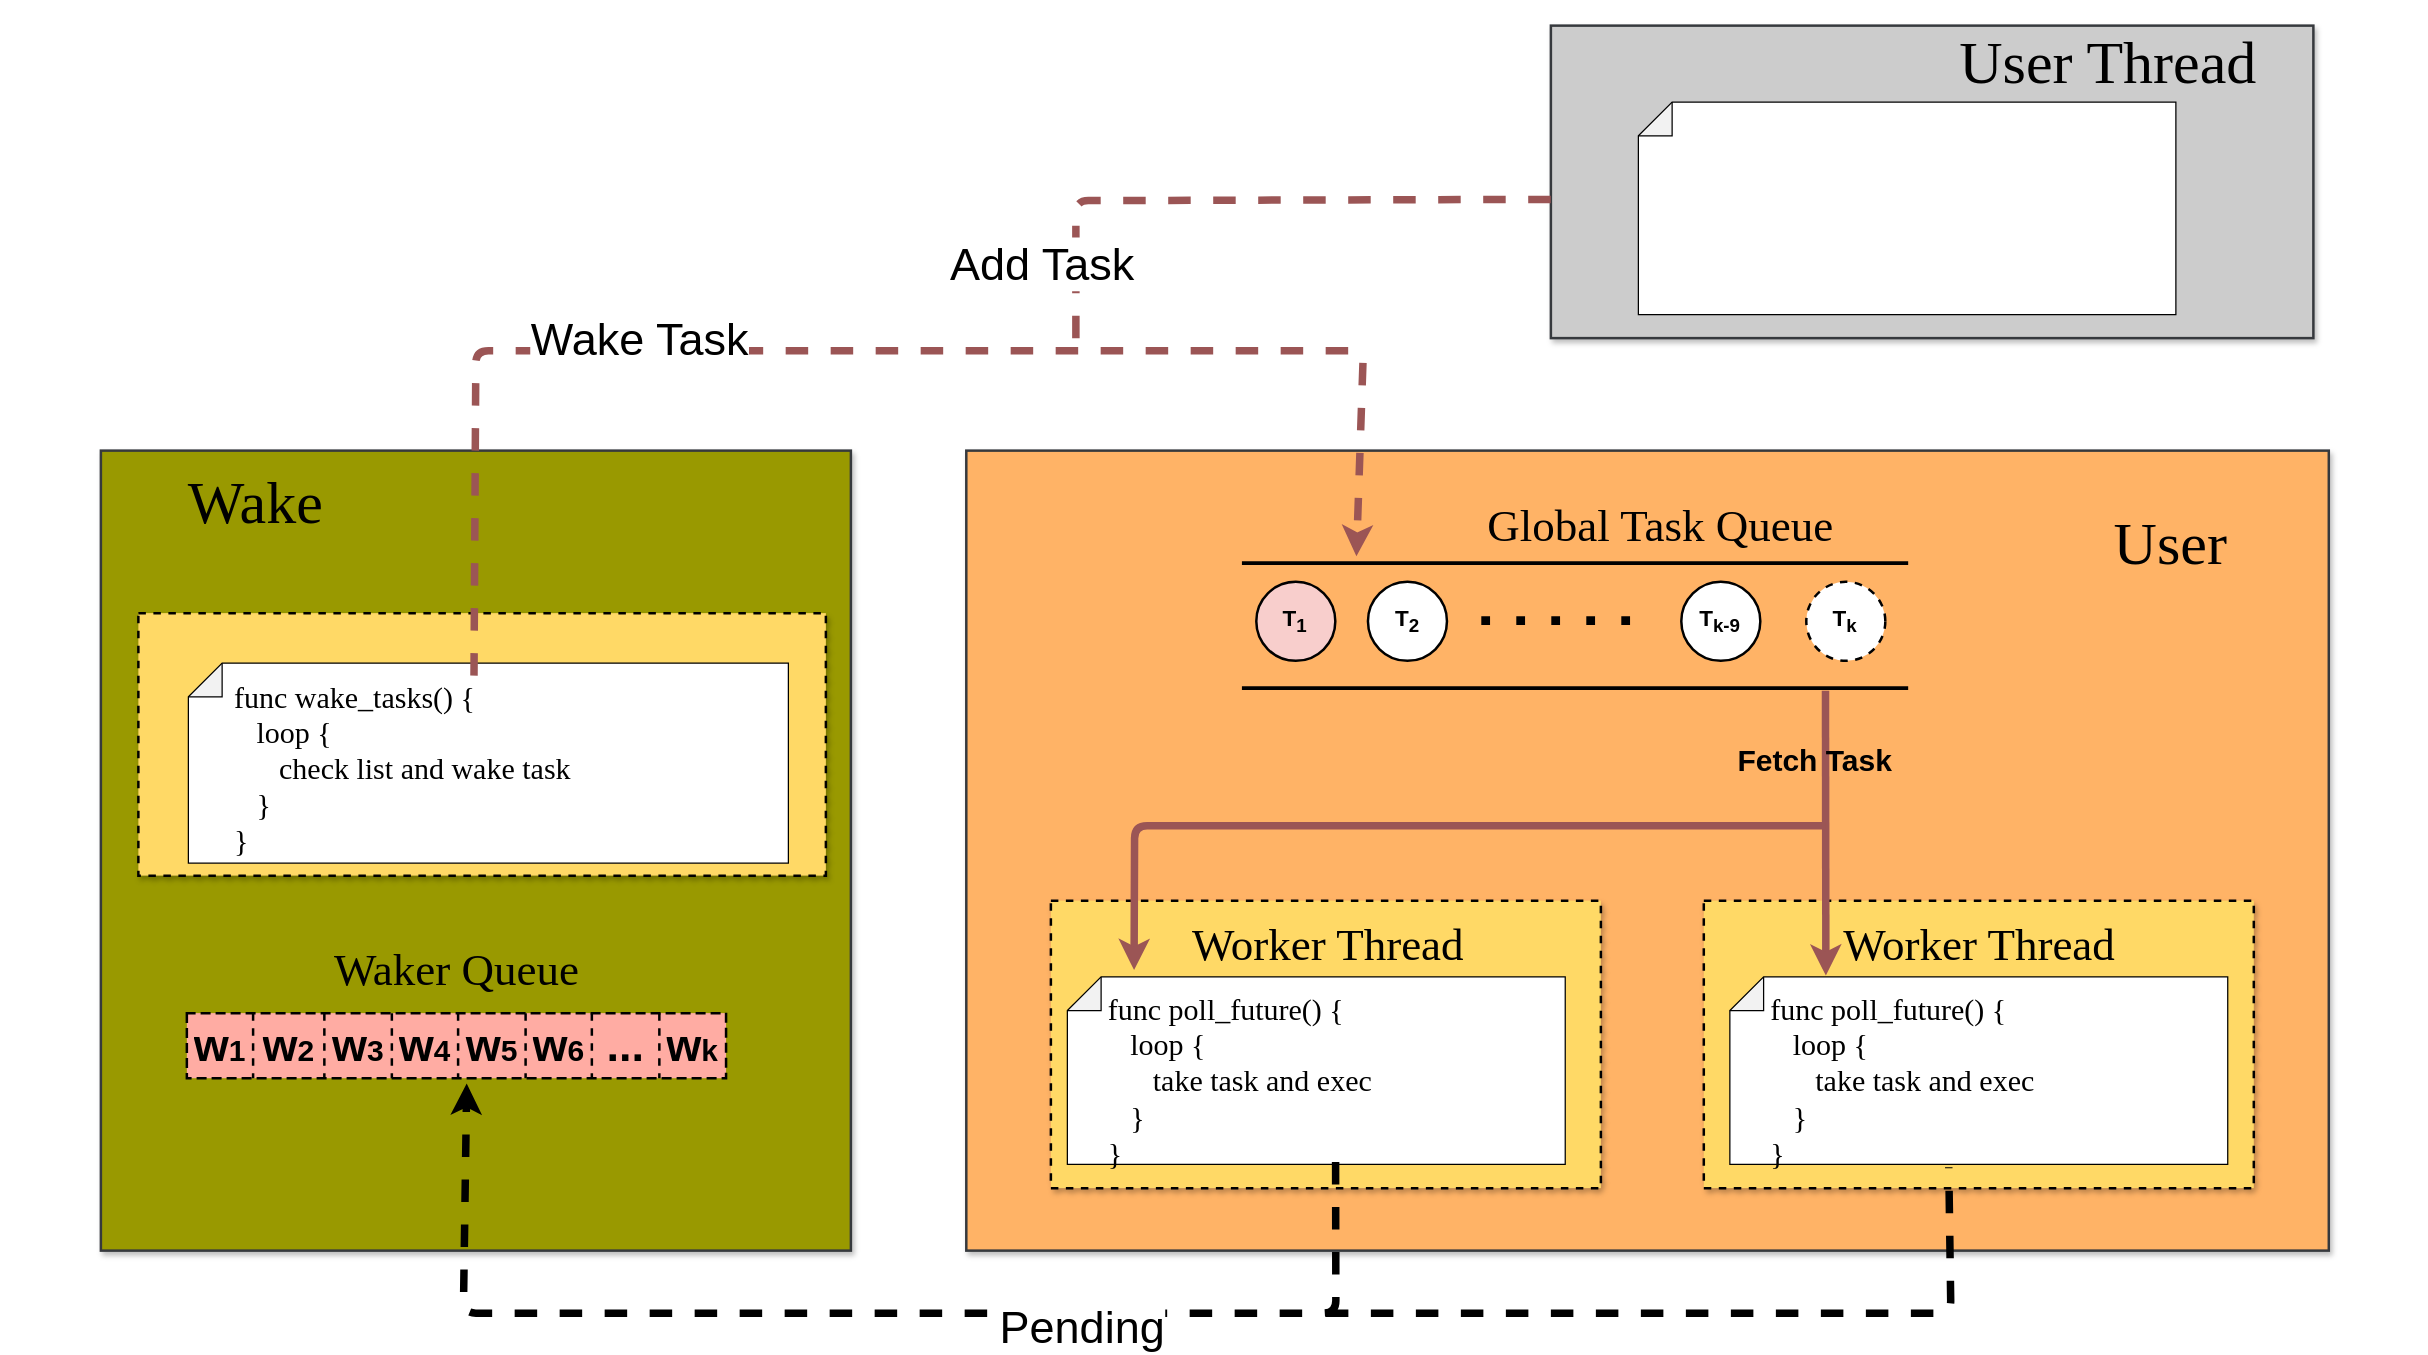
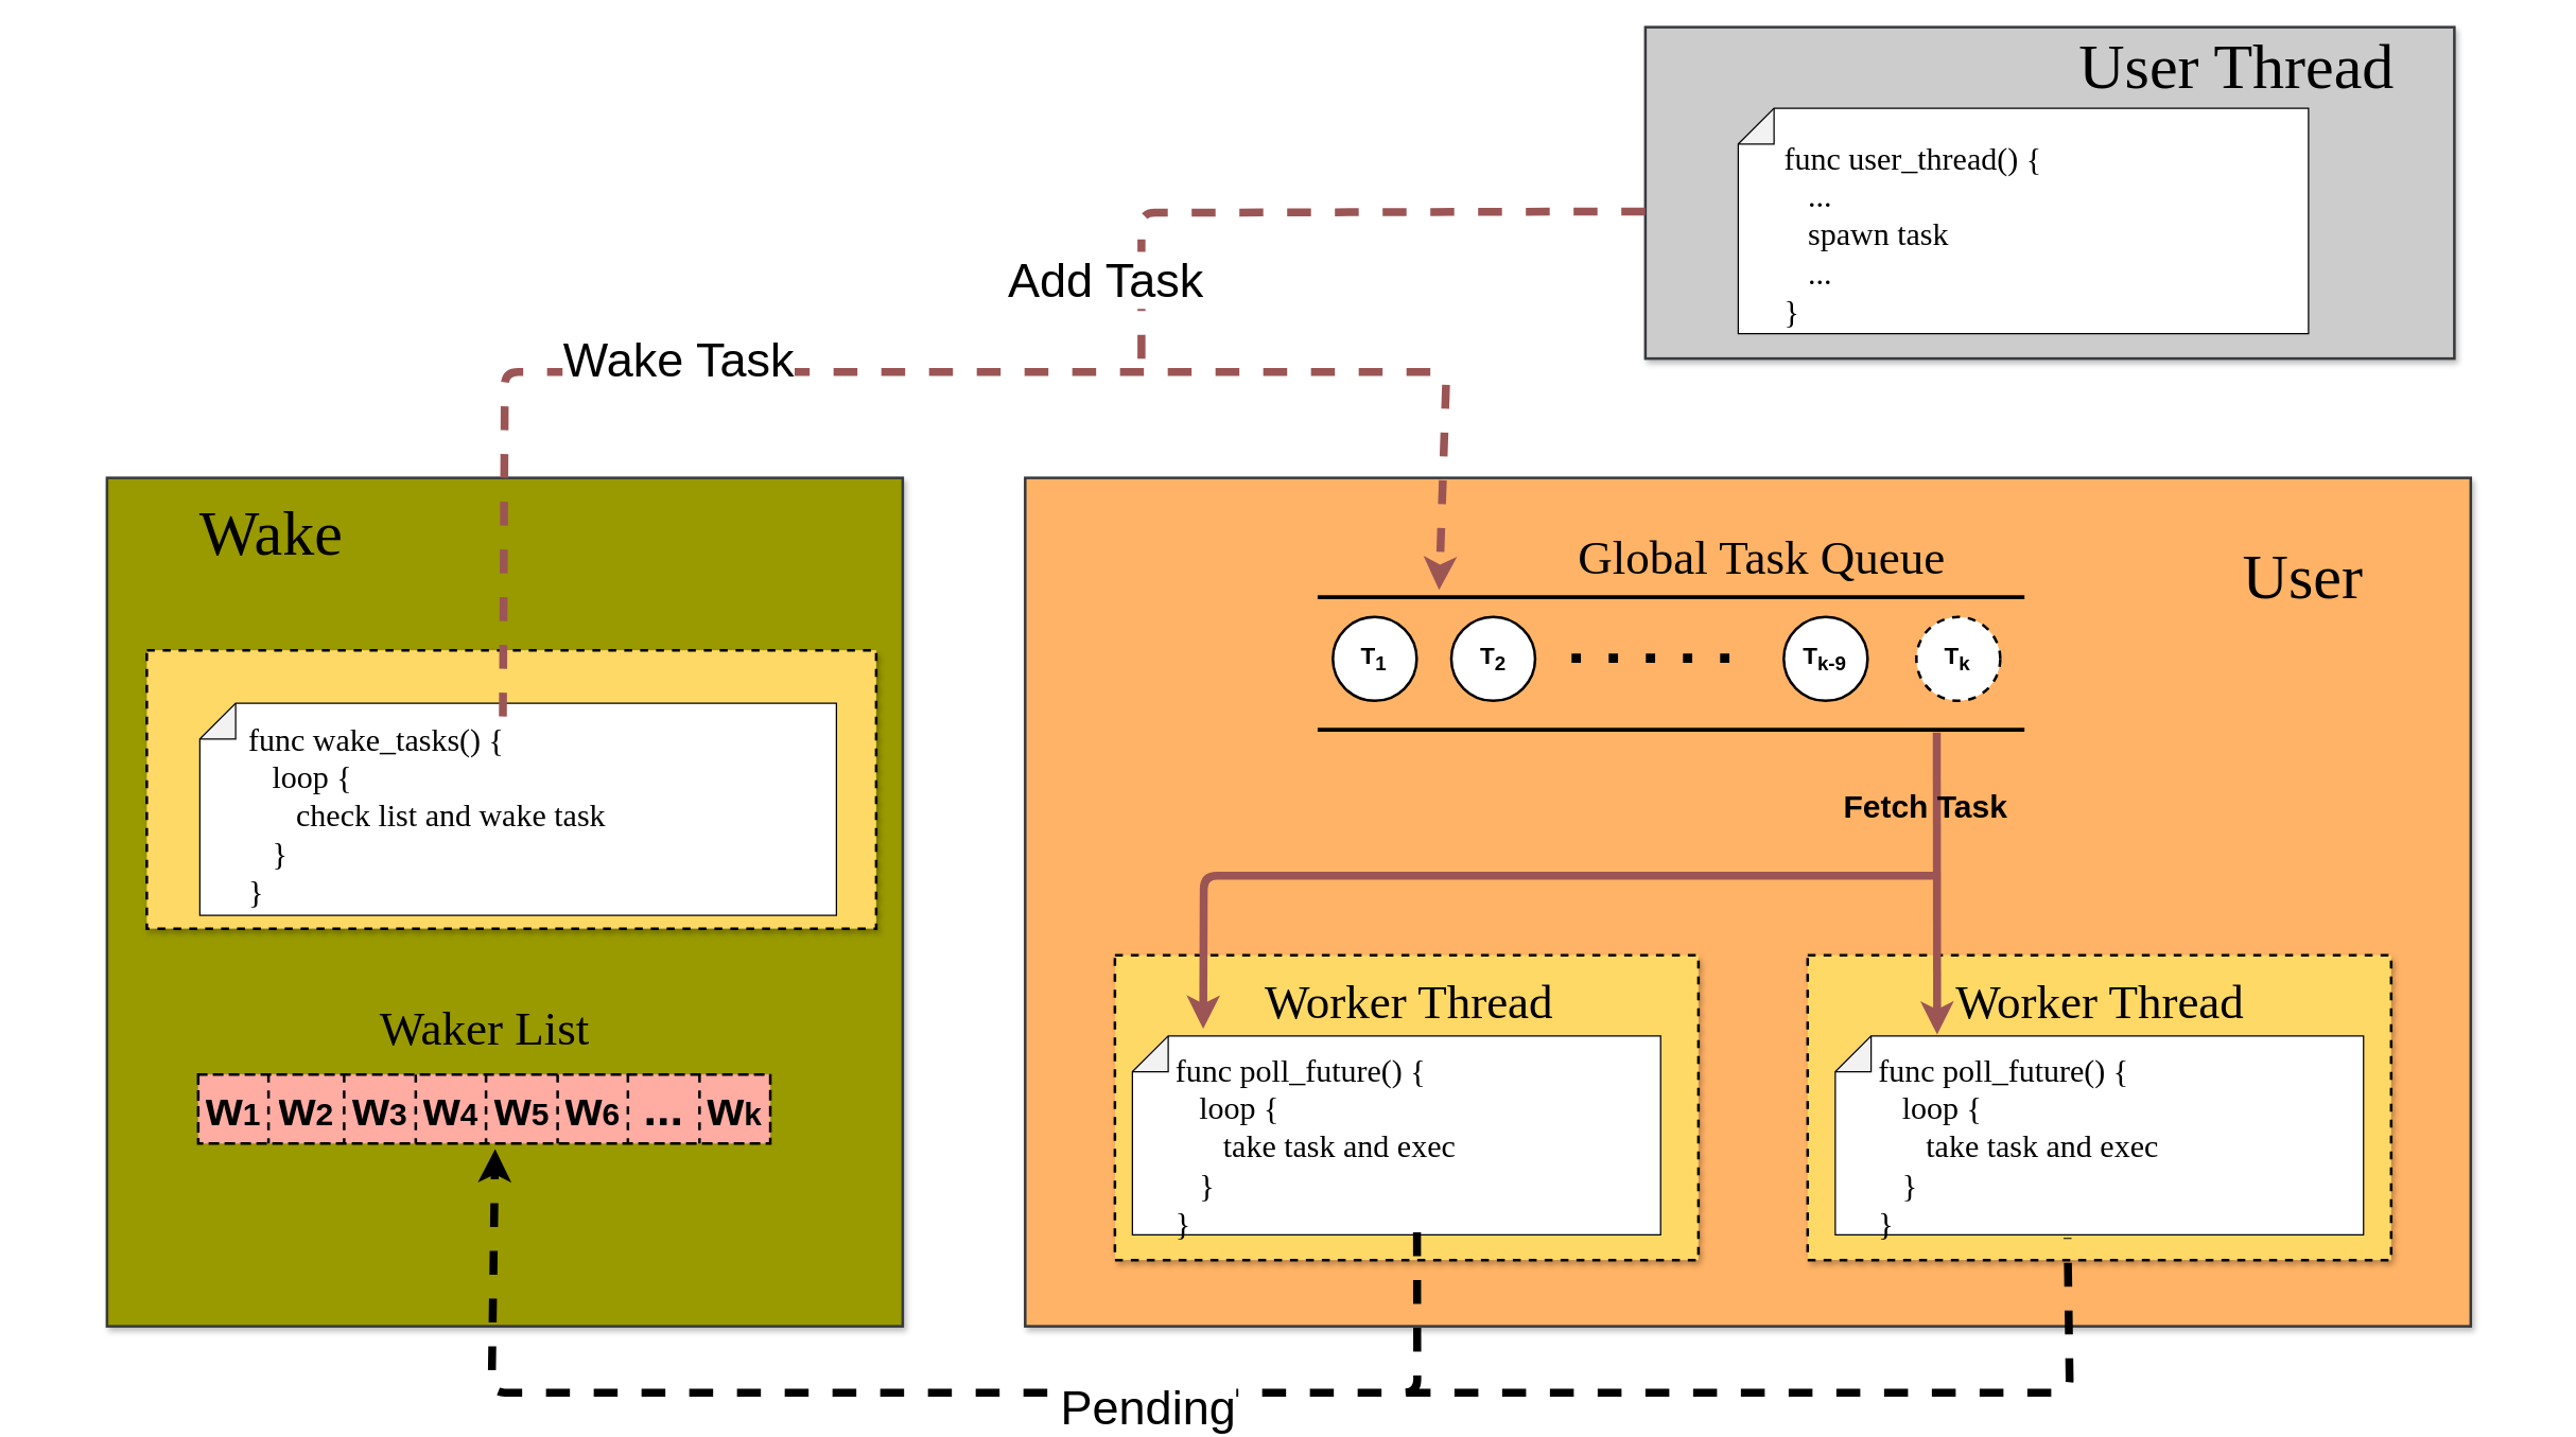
+ <mxCell id="44" value="&lt;font face=&quot;Lucida Console&quot; style=&quot;font-size: 24px;&quot;&gt;func user_thread() {&lt;br&gt;&amp;nbsp; &amp;nbsp;...&lt;br&gt;&amp;nbsp; &amp;nbsp;spawn task&lt;br&gt;&amp;nbsp; &amp;nbsp;...&lt;br&gt;}&lt;/font&gt;" style="text;strokeColor=none;align=left;fillColor=none;html=1;verticalAlign=middle;whiteSpace=wrap;rounded=0;" vertex="1" parent="42"><mxGeometry x="33.077" y="24.718" width="396.923" height="144.251" as="geometry" /></mxCell>
- <mxCell id="11" value="&lt;b style=&quot;border-color: var(--border-color);&quot;&gt;&lt;font style=&quot;border-color: var(--border-color);&quot;&gt;&lt;font style=&quot;border-color: var(--border-color); font-size: 18px;&quot;&gt;T&lt;sub style=&quot;border-color: var(--border-color);&quot;&gt;1&lt;/sub&gt;&lt;/font&gt;&lt;/font&gt;&lt;/b&gt;&lt;b style=&quot;&quot;&gt;&lt;font style=&quot;&quot;&gt;&lt;br&gt;&lt;/font&gt;&lt;/b&gt;" style="ellipse;whiteSpace=wrap;html=1;aspect=fixed;strokeWidth=2;fillColor=#f8cecc;" vertex="1" parent="10"><mxGeometry width="63.216" height="63.216" as="geometry" /></mxCell>
+ <mxCell id="11" value="&lt;b style=&quot;border-color: var(--border-color);&quot;&gt;&lt;font style=&quot;border-color: var(--border-color);&quot;&gt;&lt;font style=&quot;border-color: var(--border-color); font-size: 18px;&quot;&gt;T&lt;sub style=&quot;border-color: var(--border-color);&quot;&gt;1&lt;/sub&gt;&lt;/font&gt;&lt;/font&gt;&lt;/b&gt;&lt;b style=&quot;&quot;&gt;&lt;font style=&quot;&quot;&gt;&lt;br&gt;&lt;/font&gt;&lt;/b&gt;" style="ellipse;whiteSpace=wrap;html=1;aspect=fixed;strokeWidth=2;" vertex="1" parent="10"><mxGeometry width="63.216" height="63.216" as="geometry" /></mxCell>
- <mxCell id="37" value="&lt;font style=&quot;font-size: 36px;&quot; face=&quot;Times New Roman&quot;&gt;Waker Queue&lt;/font&gt;" style="text;strokeColor=none;align=center;fillColor=none;html=1;verticalAlign=middle;whiteSpace=wrap;rounded=0;strokeWidth=1;container=0;" vertex="1" parent="1"><mxGeometry x="180.64" y="760.005" width="367.66" height="32.727" as="geometry" /></mxCell>
+ <mxCell id="37" value="&lt;font style=&quot;font-size: 36px;&quot; face=&quot;Times New Roman&quot;&gt;Waker List&lt;/font&gt;" style="text;strokeColor=none;align=center;fillColor=none;html=1;verticalAlign=middle;whiteSpace=wrap;rounded=0;strokeWidth=1;container=0;" vertex="1" parent="1"><mxGeometry x="180.64" y="760.005" width="367.66" height="32.727" as="geometry" /></mxCell>
